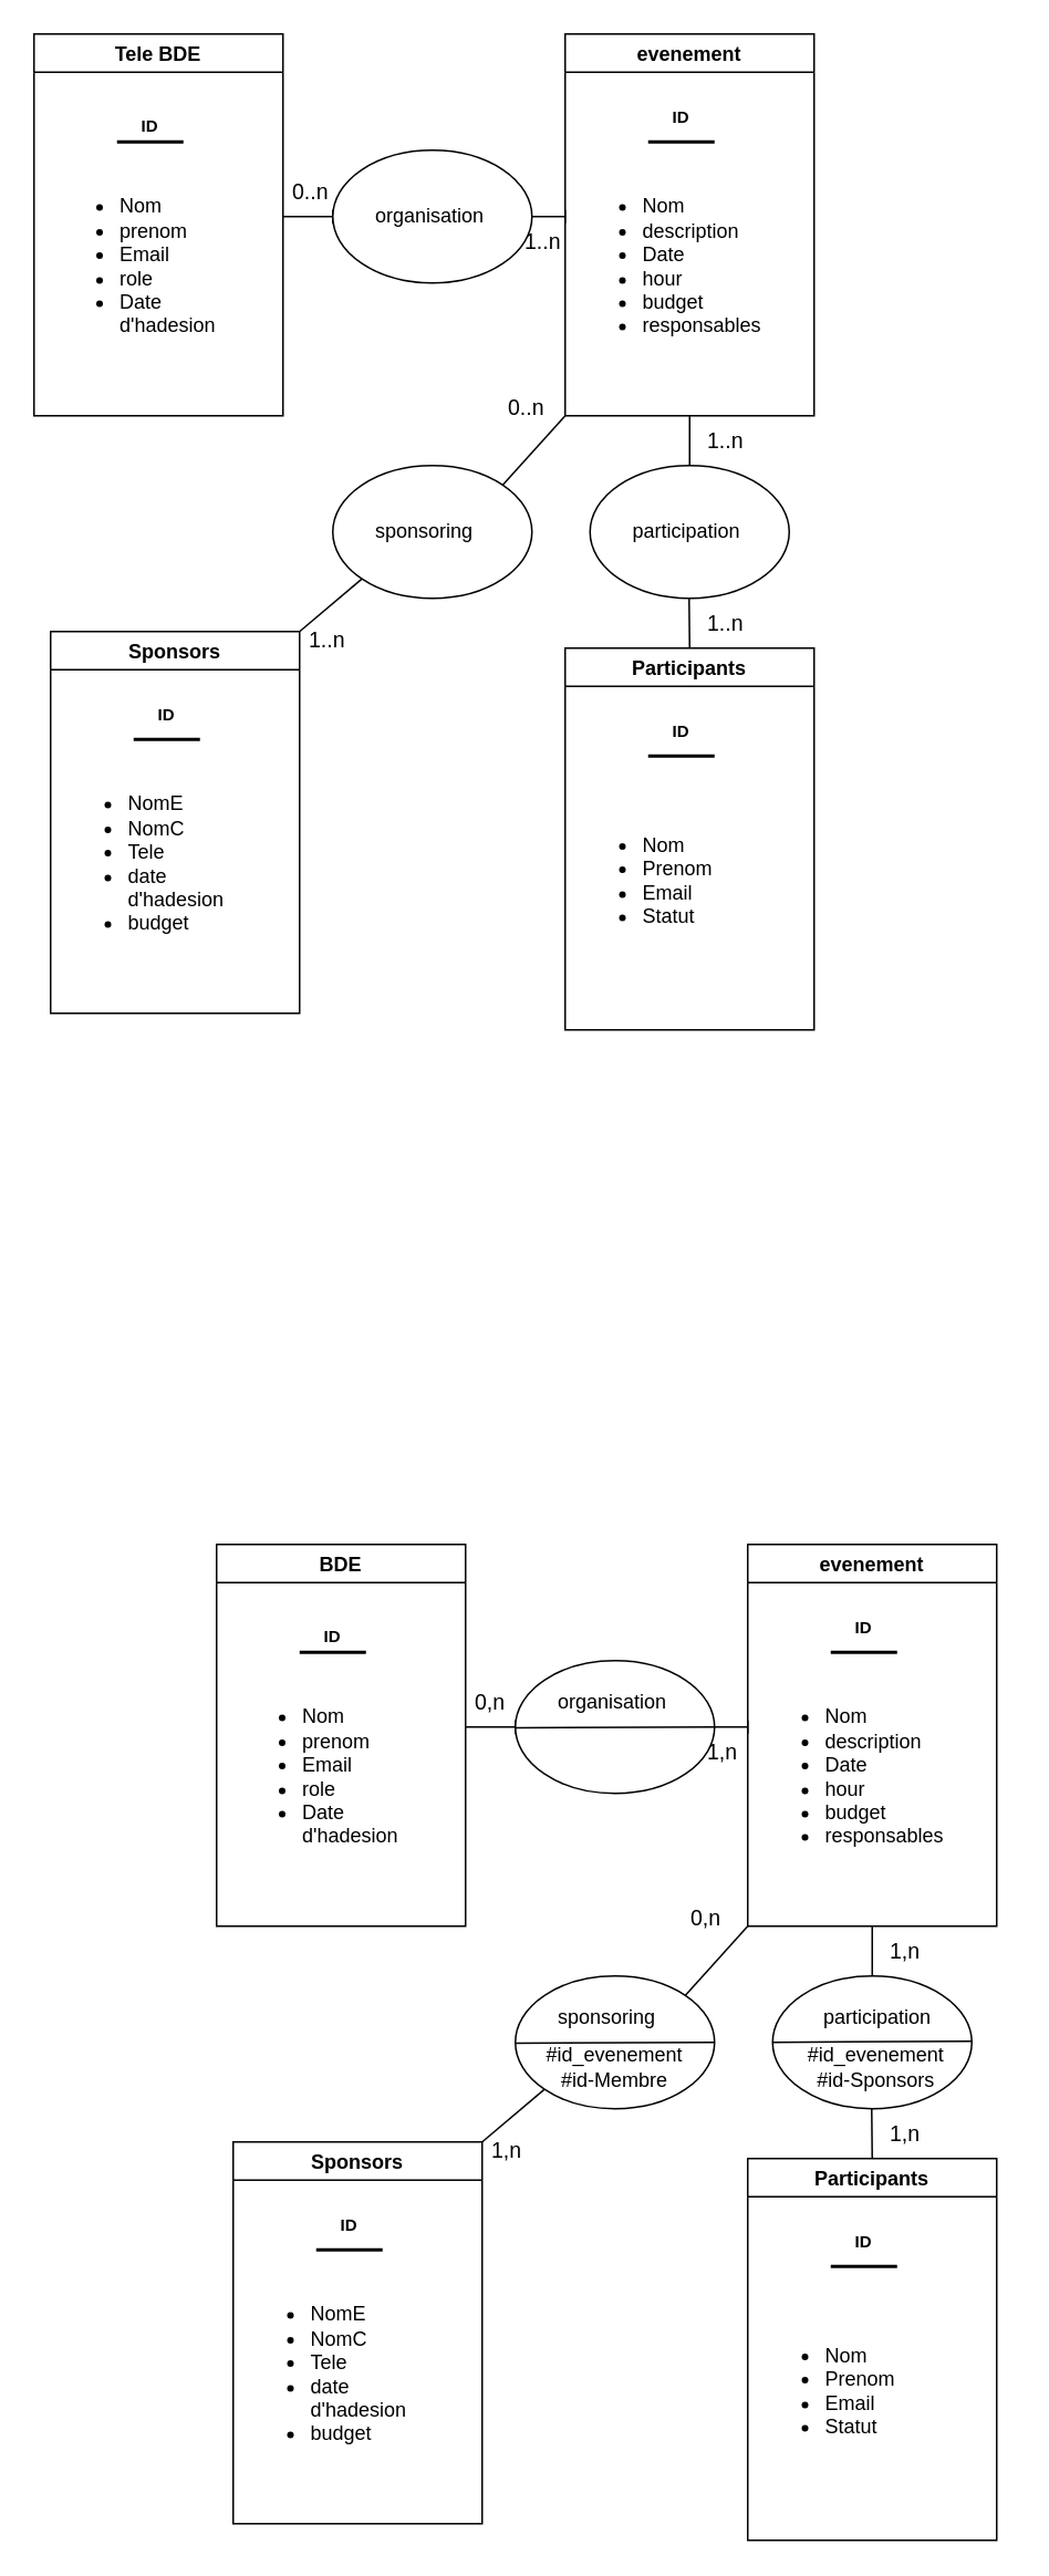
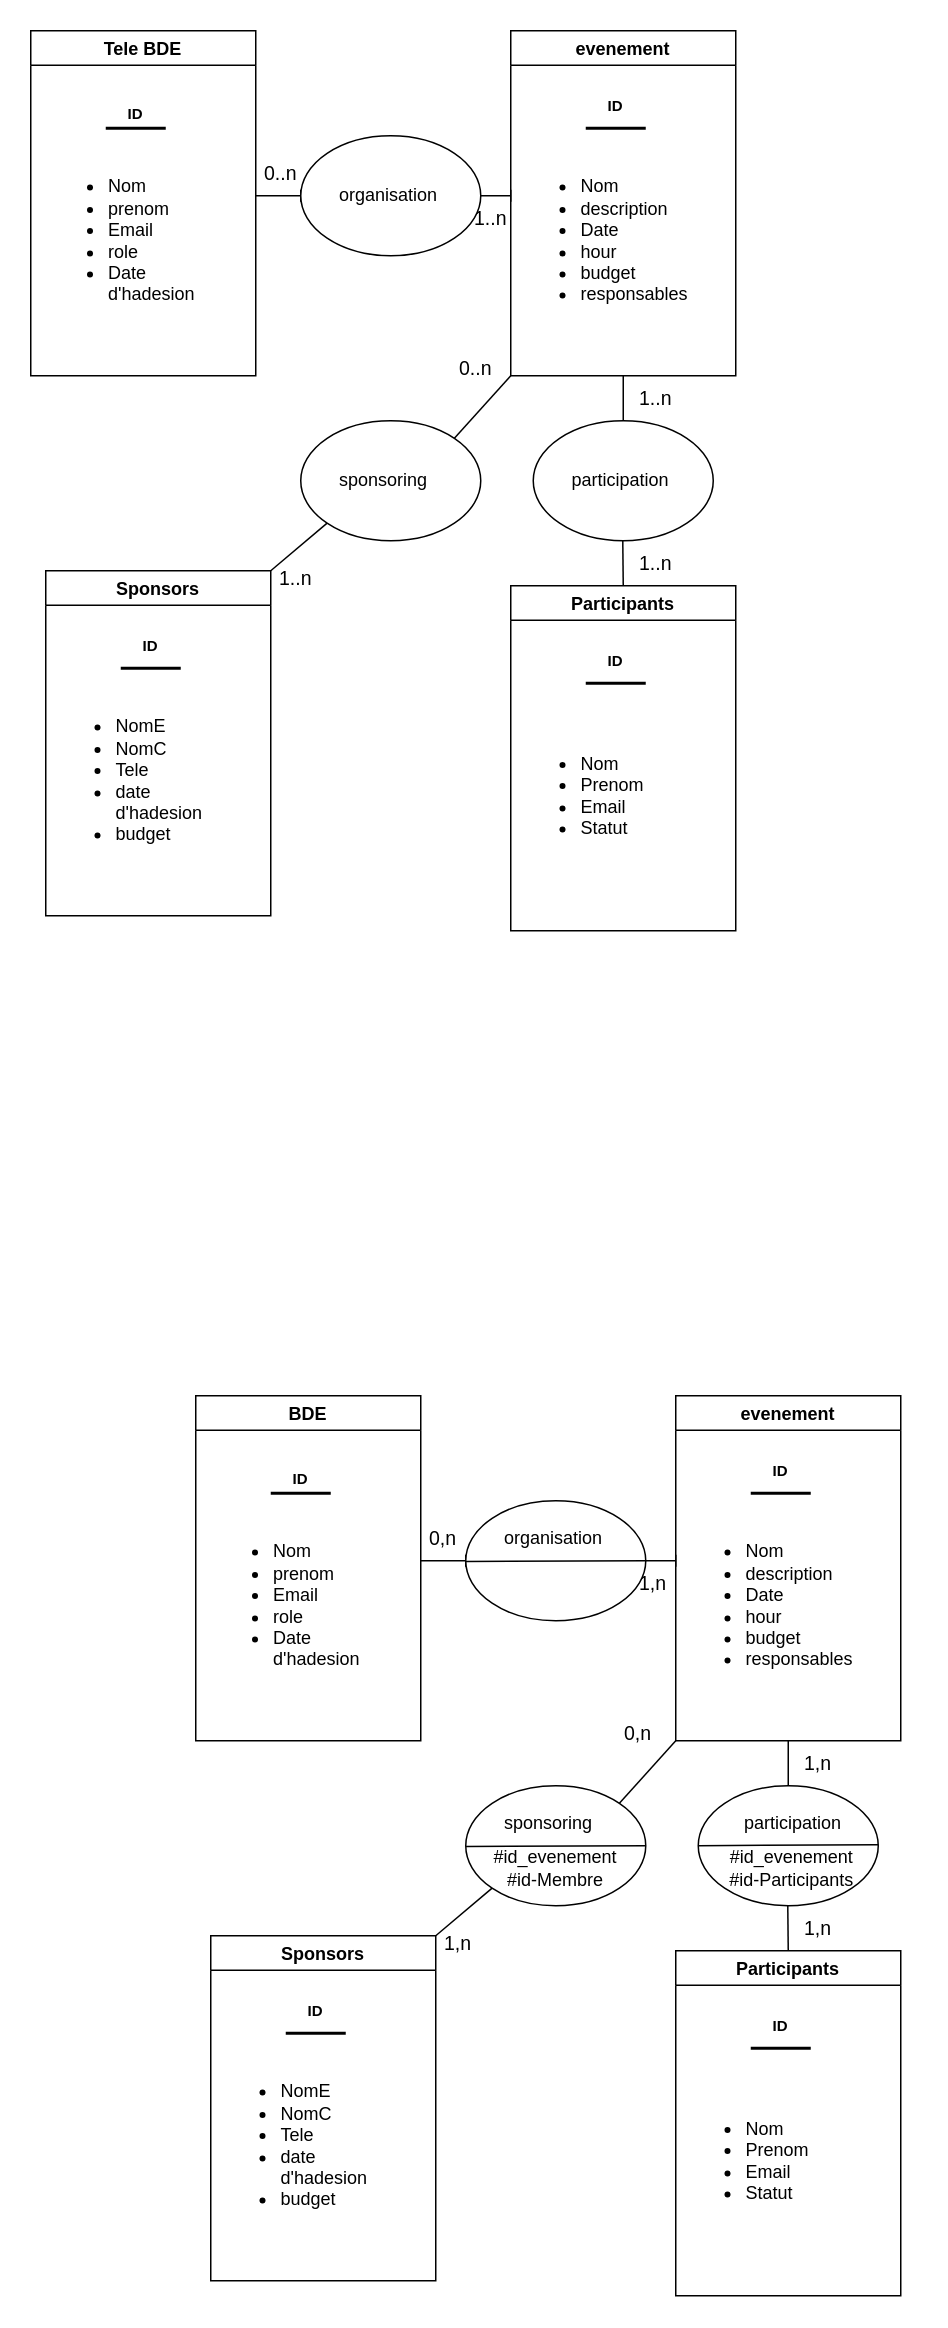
- <mxCell id="76" value="#id_evenement&lt;br&gt;#id-Sponsors" style="text;html=1;strokeColor=none;fillColor=none;align=center;verticalAlign=middle;whiteSpace=wrap;rounded=0;" vertex="1" parent="1"><mxGeometry x="485" y="1230" width="85" height="30" as="geometry" /></mxCell>
+ <mxCell id="76" value="#id_evenement&lt;br&gt;#id-Participants" style="text;html=1;strokeColor=none;fillColor=none;align=center;verticalAlign=middle;whiteSpace=wrap;rounded=0;" vertex="1" parent="1"><mxGeometry x="485" y="1230" width="85" height="30" as="geometry" /></mxCell>
